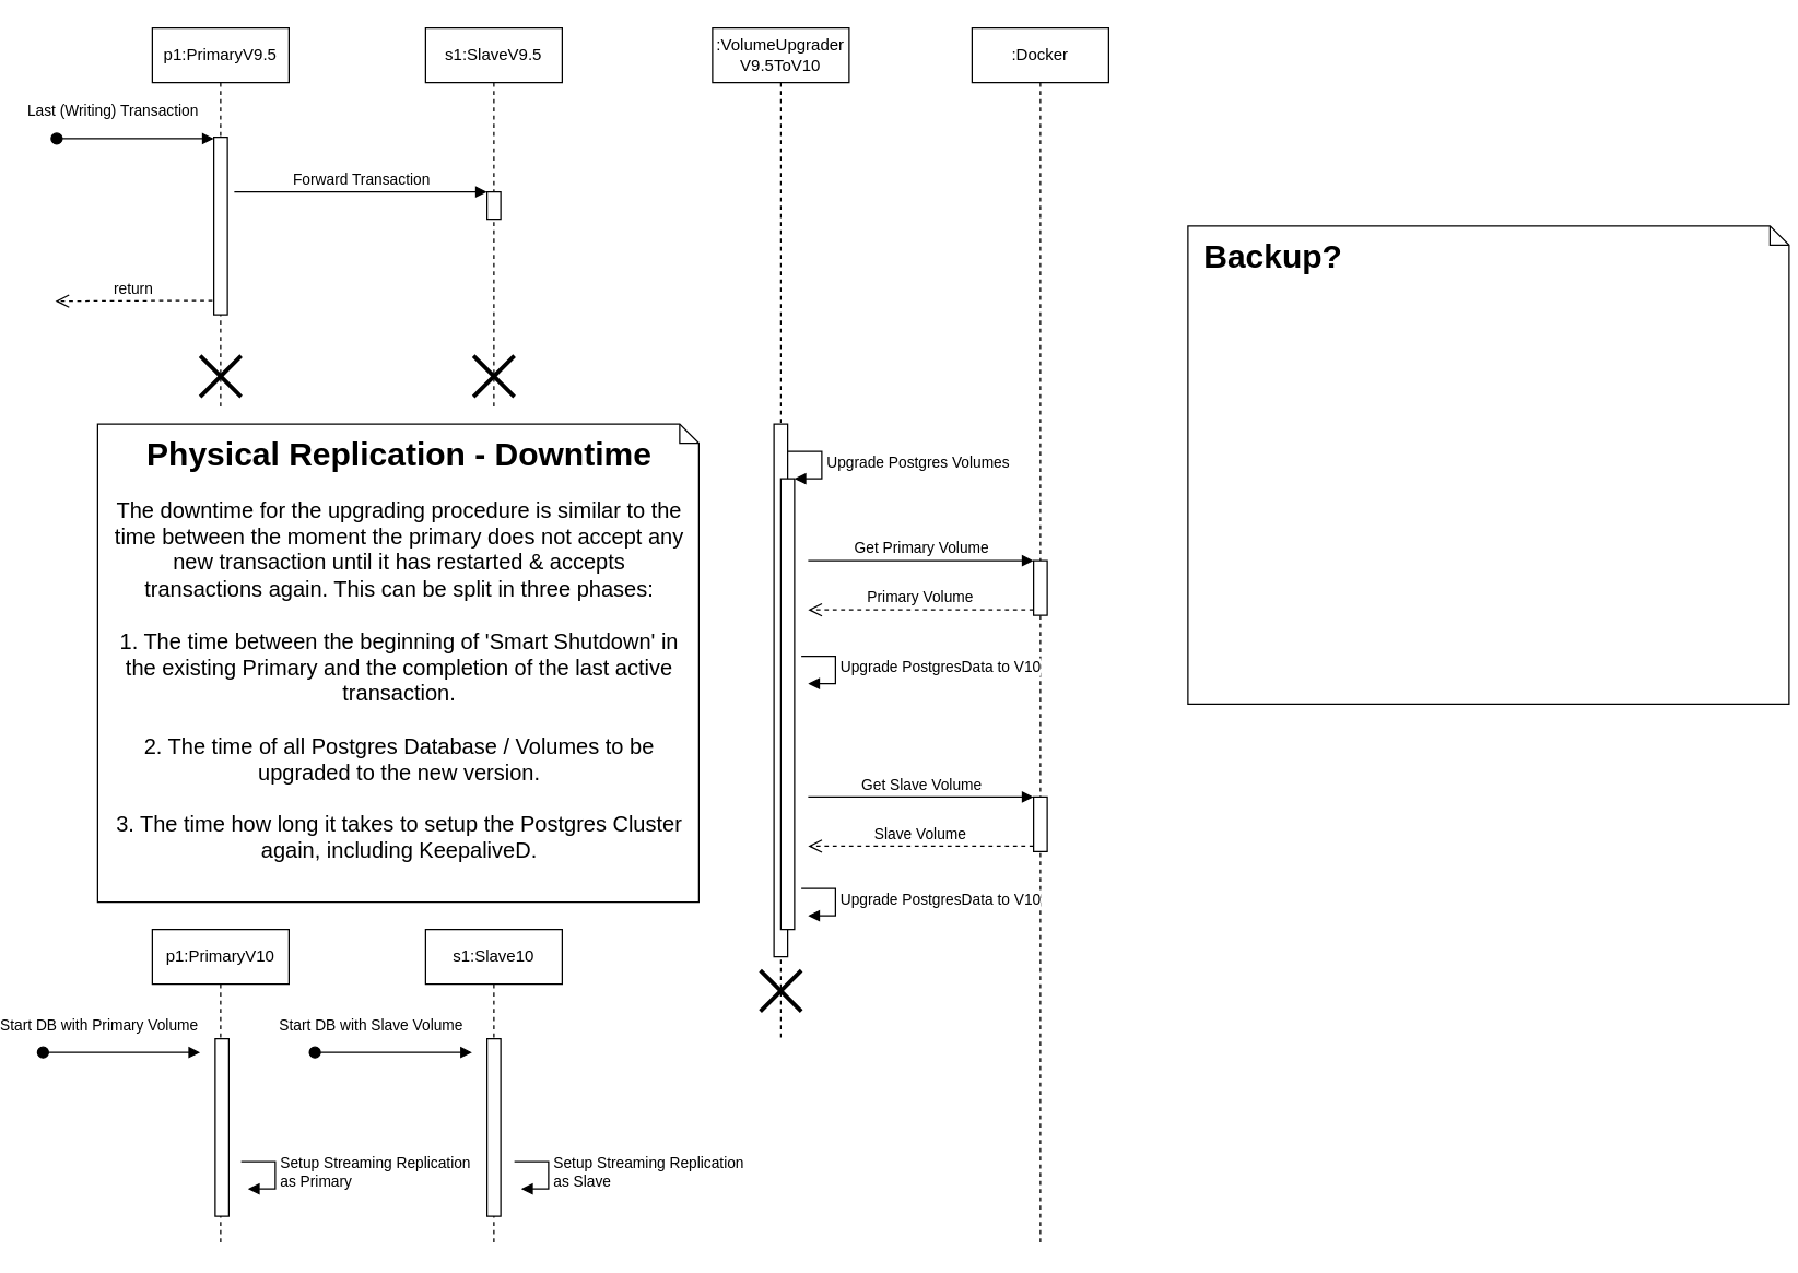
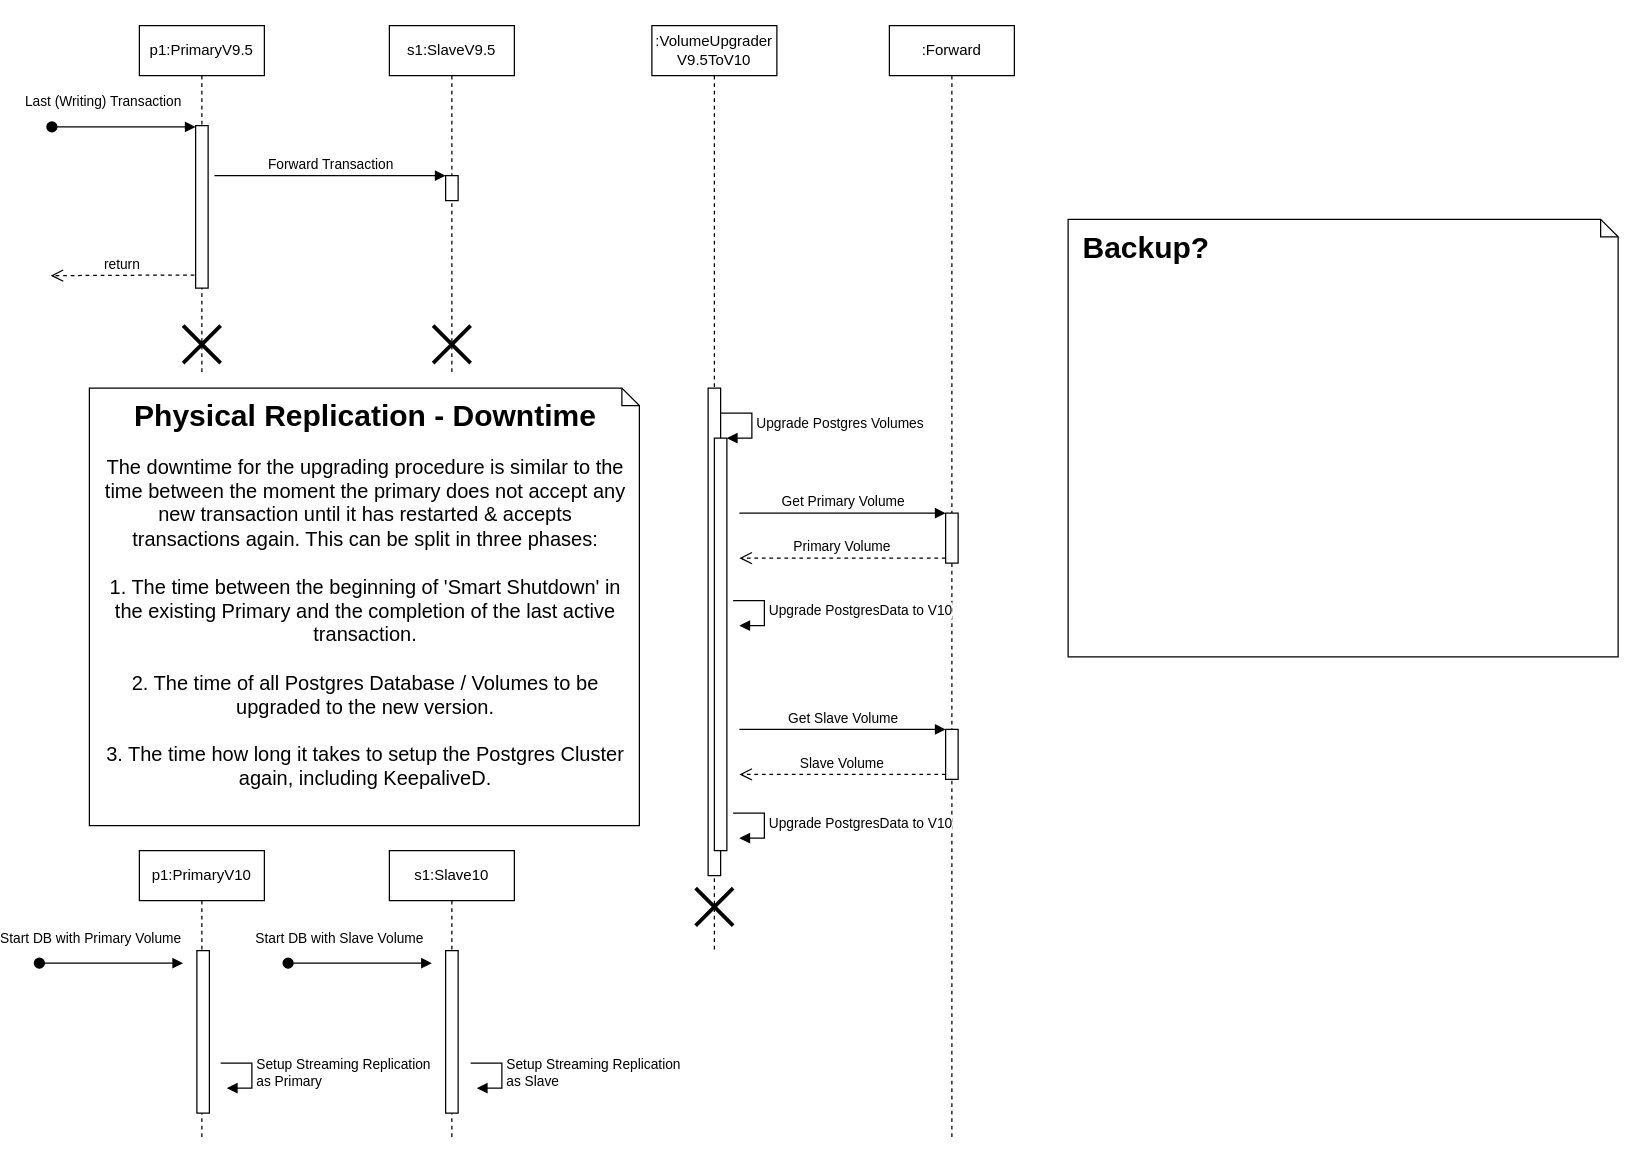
- <mxCell id="16" value=":Docker" style="shape=umlLifeline;perimeter=lifelinePerimeter;whiteSpace=wrap;html=1;container=1;collapsible=0;recursiveResize=0;outlineConnect=0;" parent="1" vertex="1"><mxGeometry x="700" y="20" width="100" height="890" as="geometry" /></mxCell>
+ <mxCell id="16" value=":Forward" style="shape=umlLifeline;perimeter=lifelinePerimeter;whiteSpace=wrap;html=1;container=1;collapsible=0;recursiveResize=0;outlineConnect=0;" parent="1" vertex="1"><mxGeometry x="700" y="20" width="100" height="890" as="geometry" /></mxCell>
- <mxCell id="34" value="&lt;h1 style=&quot;text-align: center&quot;&gt;Backup?&lt;/h1&gt;" style="shape=note;whiteSpace=wrap;html=1;size=14;verticalAlign=top;align=left;spacingTop=-14;spacingLeft=10;spacingRight=10;" parent="1" vertex="1"><mxGeometry x="858" y="165" width="440" height="350" as="geometry" /></mxCell>
+ <mxCell id="34" value="&lt;h1 style=&quot;text-align: center&quot;&gt;Backup?&lt;/h1&gt;" style="shape=note;whiteSpace=wrap;html=1;size=14;verticalAlign=top;align=left;spacingTop=-14;spacingLeft=10;spacingRight=10;" parent="1" vertex="1"><mxGeometry x="843" y="175" width="440" height="350" as="geometry" /></mxCell>
